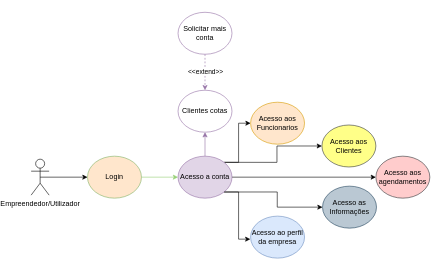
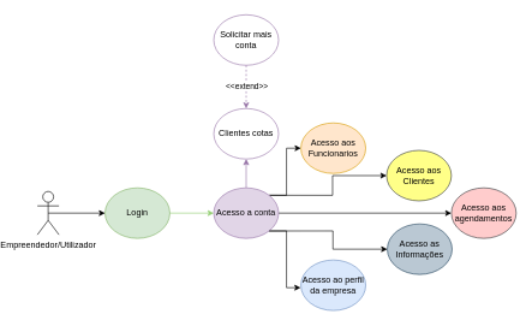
- <mxCell id="5" value="Login" style="ellipse;whiteSpace=wrap;html=1;labelBackgroundColor=none;fillColor=#ffe6cc;strokeColor=#82b366;" parent="1" vertex="1"><mxGeometry x="114" y="260" width="90" height="70" as="geometry" /></mxCell>
+ <mxCell id="5" value="Login" style="ellipse;whiteSpace=wrap;html=1;labelBackgroundColor=none;fillColor=#d5e8d4;strokeColor=#82b366;" parent="1" vertex="1"><mxGeometry x="114" y="260" width="90" height="70" as="geometry" /></mxCell>
